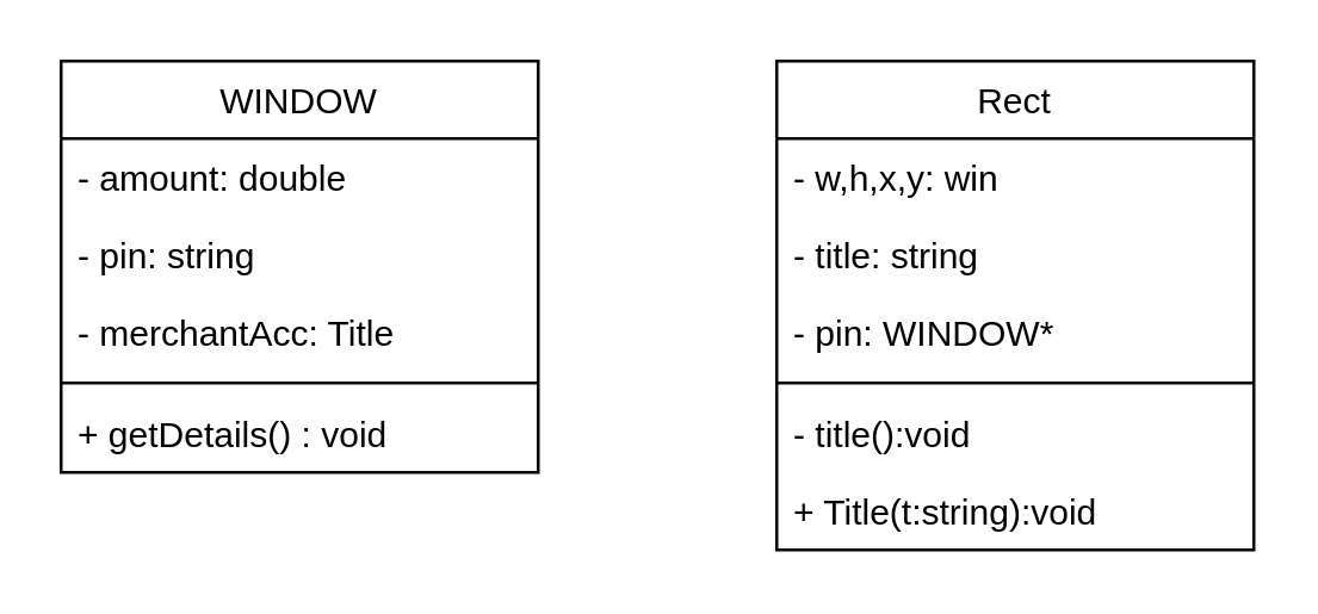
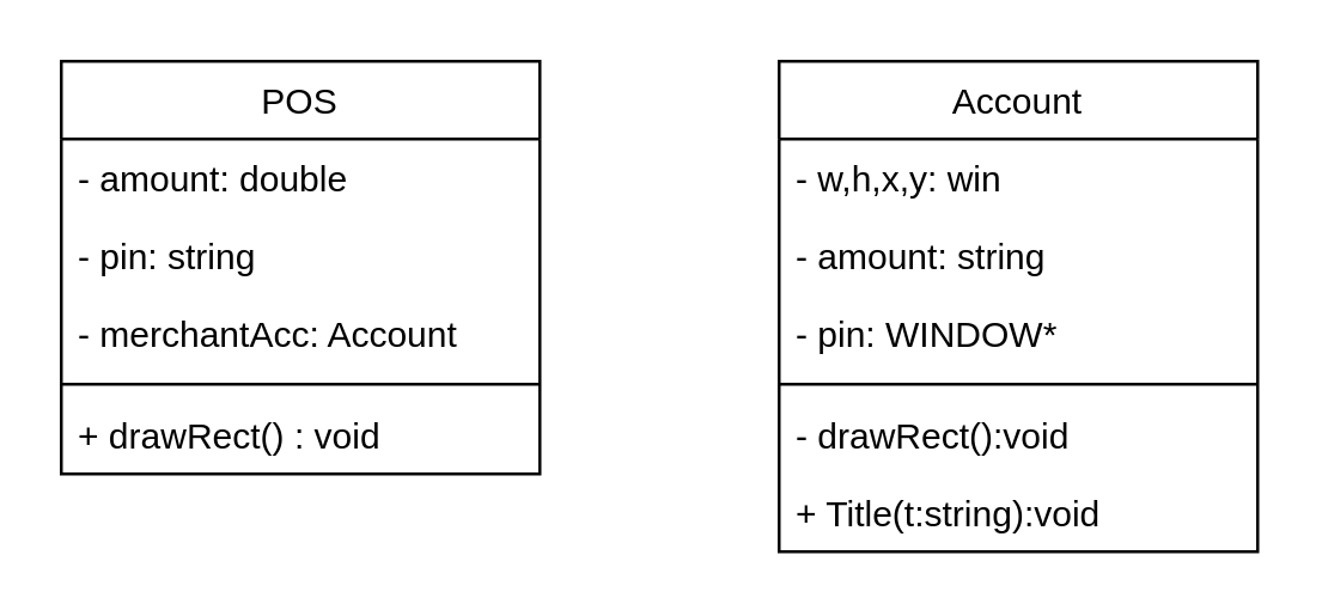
- <mxCell id="2" value="WINDOW" style="swimlane;fontStyle=0;align=center;verticalAlign=top;childLayout=stackLayout;horizontal=1;startSize=26;horizontalStack=0;resizeParent=1;resizeLast=0;collapsible=1;marginBottom=0;rounded=0;shadow=0;strokeWidth=1;" parent="1" vertex="1"><mxGeometry x="20" y="20" width="160" height="138" as="geometry"><mxRectangle x="230" y="140" width="160" height="26" as="alternateBounds" /></mxGeometry></mxCell>
+ <mxCell id="2" value="POS" style="swimlane;fontStyle=0;align=center;verticalAlign=top;childLayout=stackLayout;horizontal=1;startSize=26;horizontalStack=0;resizeParent=1;resizeLast=0;collapsible=1;marginBottom=0;rounded=0;shadow=0;strokeWidth=1;" parent="1" vertex="1"><mxGeometry x="20" y="20" width="160" height="138" as="geometry"><mxRectangle x="230" y="140" width="160" height="26" as="alternateBounds" /></mxGeometry></mxCell>
- <mxCell id="8" value="Rect" style="swimlane;fontStyle=0;align=center;verticalAlign=top;childLayout=stackLayout;horizontal=1;startSize=26;horizontalStack=0;resizeParent=1;resizeLast=0;collapsible=1;marginBottom=0;rounded=0;shadow=0;strokeWidth=1;" parent="1" vertex="1"><mxGeometry x="260" y="20" width="160" height="164" as="geometry"><mxRectangle x="230" y="140" width="160" height="26" as="alternateBounds" /></mxGeometry></mxCell>
+ <mxCell id="8" value="Account" style="swimlane;fontStyle=0;align=center;verticalAlign=top;childLayout=stackLayout;horizontal=1;startSize=26;horizontalStack=0;resizeParent=1;resizeLast=0;collapsible=1;marginBottom=0;rounded=0;shadow=0;strokeWidth=1;" parent="1" vertex="1"><mxGeometry x="260" y="20" width="160" height="164" as="geometry"><mxRectangle x="230" y="140" width="160" height="26" as="alternateBounds" /></mxGeometry></mxCell>
- <mxCell id="10" value="- title: string" style="text;align=left;verticalAlign=top;spacingLeft=4;spacingRight=4;overflow=hidden;rotatable=0;points=[[0,0.5],[1,0.5]];portConstraint=eastwest;rounded=0;shadow=0;html=0;" parent="8" vertex="1"><mxGeometry y="52" width="160" height="26" as="geometry" /></mxCell>
+ <mxCell id="10" value="- amount: string" style="text;align=left;verticalAlign=top;spacingLeft=4;spacingRight=4;overflow=hidden;rotatable=0;points=[[0,0.5],[1,0.5]];portConstraint=eastwest;rounded=0;shadow=0;html=0;" parent="8" vertex="1"><mxGeometry y="52" width="160" height="26" as="geometry" /></mxCell>
- <mxCell id="5" value="- merchantAcc: Title" style="text;align=left;verticalAlign=top;spacingLeft=4;spacingRight=4;overflow=hidden;rotatable=0;points=[[0,0.5],[1,0.5]];portConstraint=eastwest;rounded=0;shadow=0;html=0;" parent="2" vertex="1"><mxGeometry y="78" width="160" height="26" as="geometry" /></mxCell>
+ <mxCell id="5" value="- merchantAcc: Account" style="text;align=left;verticalAlign=top;spacingLeft=4;spacingRight=4;overflow=hidden;rotatable=0;points=[[0,0.5],[1,0.5]];portConstraint=eastwest;rounded=0;shadow=0;html=0;" parent="2" vertex="1"><mxGeometry y="78" width="160" height="26" as="geometry" /></mxCell>
- <mxCell id="7" value="+ getDetails() : void" style="text;align=left;verticalAlign=top;spacingLeft=4;spacingRight=4;overflow=hidden;rotatable=0;points=[[0,0.5],[1,0.5]];portConstraint=eastwest;" parent="2" vertex="1"><mxGeometry y="112" width="160" height="26" as="geometry" /></mxCell>
+ <mxCell id="7" value="+ drawRect() : void" style="text;align=left;verticalAlign=top;spacingLeft=4;spacingRight=4;overflow=hidden;rotatable=0;points=[[0,0.5],[1,0.5]];portConstraint=eastwest;" parent="2" vertex="1"><mxGeometry y="112" width="160" height="26" as="geometry" /></mxCell>
- <mxCell id="13" value="- title():void" style="text;align=left;verticalAlign=top;spacingLeft=4;spacingRight=4;overflow=hidden;rotatable=0;points=[[0,0.5],[1,0.5]];portConstraint=eastwest;" parent="8" vertex="1"><mxGeometry y="112" width="160" height="26" as="geometry" /></mxCell>
+ <mxCell id="13" value="- drawRect():void" style="text;align=left;verticalAlign=top;spacingLeft=4;spacingRight=4;overflow=hidden;rotatable=0;points=[[0,0.5],[1,0.5]];portConstraint=eastwest;" parent="8" vertex="1"><mxGeometry y="112" width="160" height="26" as="geometry" /></mxCell>
